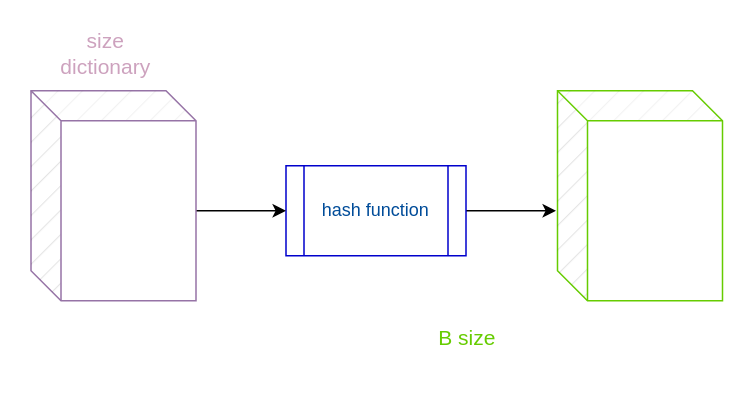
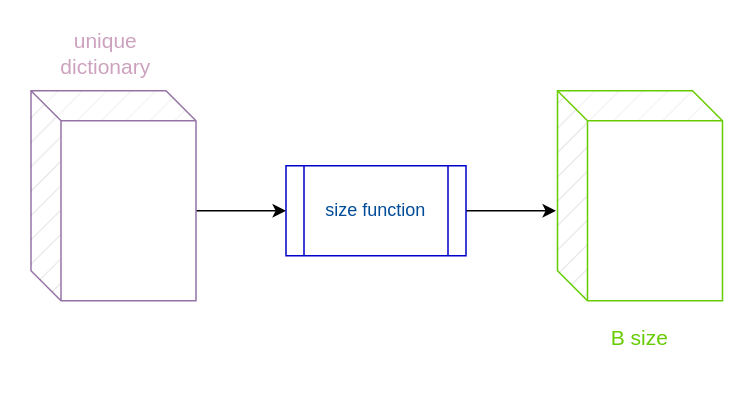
- <mxCell id="6" value="&lt;font color=&quot;#cda2be&quot; style=&quot;font-size: 14px;&quot;&gt;size dictionary&lt;/font&gt;" style="text;html=1;strokeColor=none;fillColor=none;align=center;verticalAlign=middle;whiteSpace=wrap;rounded=0;" vertex="1" parent="1"><mxGeometry x="40" y="20" width="60" height="30" as="geometry" /></mxCell>
+ <mxCell id="6" value="&lt;font color=&quot;#cda2be&quot; style=&quot;font-size: 14px;&quot;&gt;unique dictionary&lt;/font&gt;" style="text;html=1;strokeColor=none;fillColor=none;align=center;verticalAlign=middle;whiteSpace=wrap;rounded=0;" vertex="1" parent="1"><mxGeometry x="40" y="20" width="60" height="30" as="geometry" /></mxCell>
- <mxCell id="3" value="&lt;font color=&quot;#004c99&quot;&gt;hash function&lt;/font&gt;" style="shape=process;whiteSpace=wrap;html=1;backgroundOutline=1;strokeColor=#0000CC;" vertex="1" parent="1"><mxGeometry x="190" y="110" width="120" height="60" as="geometry" /></mxCell>
+ <mxCell id="3" value="&lt;font color=&quot;#004c99&quot;&gt;size function&lt;/font&gt;" style="shape=process;whiteSpace=wrap;html=1;backgroundOutline=1;strokeColor=#0000CC;" vertex="1" parent="1"><mxGeometry x="190" y="110" width="120" height="60" as="geometry" /></mxCell>
- <mxCell id="8" value="&lt;font style=&quot;font-size: 14px;&quot;&gt;&lt;font color=&quot;#66cc00&quot;&gt;B size&lt;/font&gt;&lt;br&gt;&lt;/font&gt;" style="text;html=1;strokeColor=none;fillColor=none;align=center;verticalAlign=middle;whiteSpace=wrap;rounded=0;" vertex="1" parent="1"><mxGeometry x="281" y="210" width="60" height="30" as="geometry" /></mxCell>
+ <mxCell id="8" value="&lt;font style=&quot;font-size: 14px;&quot;&gt;&lt;font color=&quot;#66cc00&quot;&gt;B size&lt;/font&gt;&lt;br&gt;&lt;/font&gt;" style="text;html=1;strokeColor=none;fillColor=none;align=center;verticalAlign=middle;whiteSpace=wrap;rounded=0;" vertex="1" parent="1"><mxGeometry x="396" y="210" width="60" height="30" as="geometry" /></mxCell>
